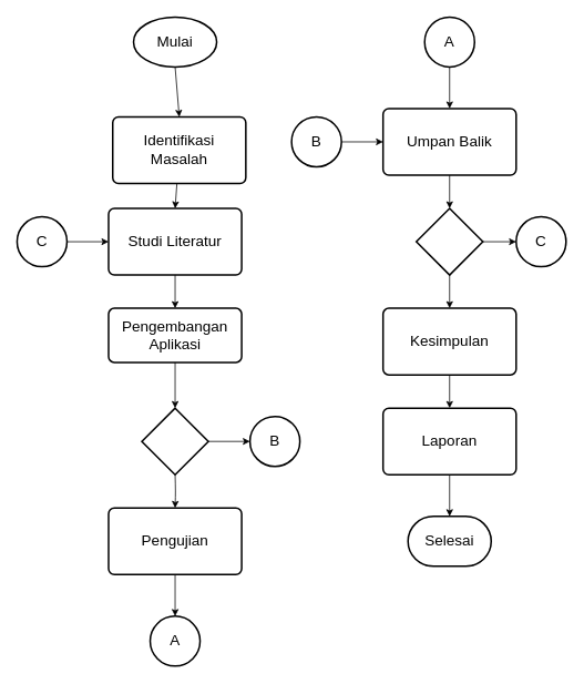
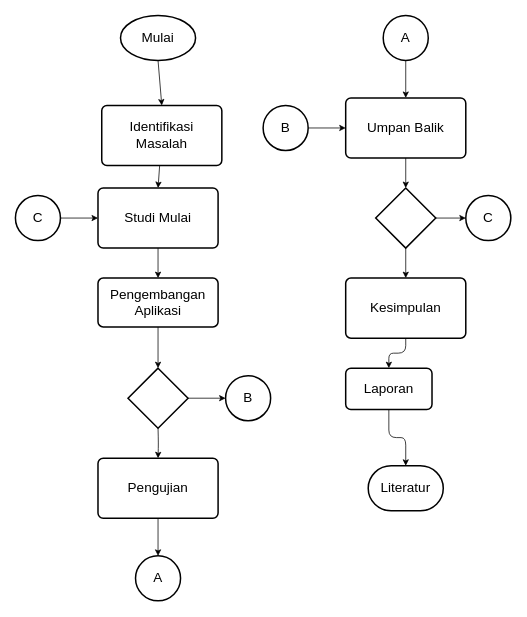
- <mxCell id="6" value="&lt;font style=&quot;font-size: 18px;&quot;&gt;Studi Literatur&lt;/font&gt;" style="rounded=1;whiteSpace=wrap;html=1;absoluteArcSize=1;arcSize=14;strokeWidth=2;" parent="1" vertex="1"><mxGeometry x="130" y="250" width="160" height="80" as="geometry" /></mxCell>
+ <mxCell id="6" value="&lt;font style=&quot;font-size: 18px;&quot;&gt;Studi Mulai&lt;/font&gt;" style="rounded=1;whiteSpace=wrap;html=1;absoluteArcSize=1;arcSize=14;strokeWidth=2;" parent="1" vertex="1"><mxGeometry x="130" y="250" width="160" height="80" as="geometry" /></mxCell>
- <mxCell id="21" value="&lt;font style=&quot;font-size: 18px;&quot;&gt;Laporan&lt;/font&gt;" style="rounded=1;whiteSpace=wrap;html=1;absoluteArcSize=1;arcSize=14;strokeWidth=2;" parent="1" vertex="1"><mxGeometry x="460" y="490" width="160" height="80" as="geometry" /></mxCell>
+ <mxCell id="21" value="&lt;font style=&quot;font-size: 18px;&quot;&gt;Laporan&lt;/font&gt;" style="rounded=1;whiteSpace=wrap;html=1;absoluteArcSize=1;arcSize=14;strokeWidth=2;" parent="1" vertex="1"><mxGeometry x="460" y="490" width="115" height="55" as="geometry" /></mxCell>
- <mxCell id="15" value="&lt;font style=&quot;font-size: 18px;&quot;&gt;Selesai&lt;/font&gt;" style="strokeWidth=2;html=1;shape=mxgraph.flowchart.terminator;whiteSpace=wrap;" parent="1" vertex="1"><mxGeometry x="490" y="620" width="100" height="60" as="geometry" /></mxCell>
+ <mxCell id="15" value="&lt;font style=&quot;font-size: 18px;&quot;&gt;Literatur&lt;/font&gt;" style="strokeWidth=2;html=1;shape=mxgraph.flowchart.terminator;whiteSpace=wrap;" parent="1" vertex="1"><mxGeometry x="490" y="620" width="100" height="60" as="geometry" /></mxCell>
